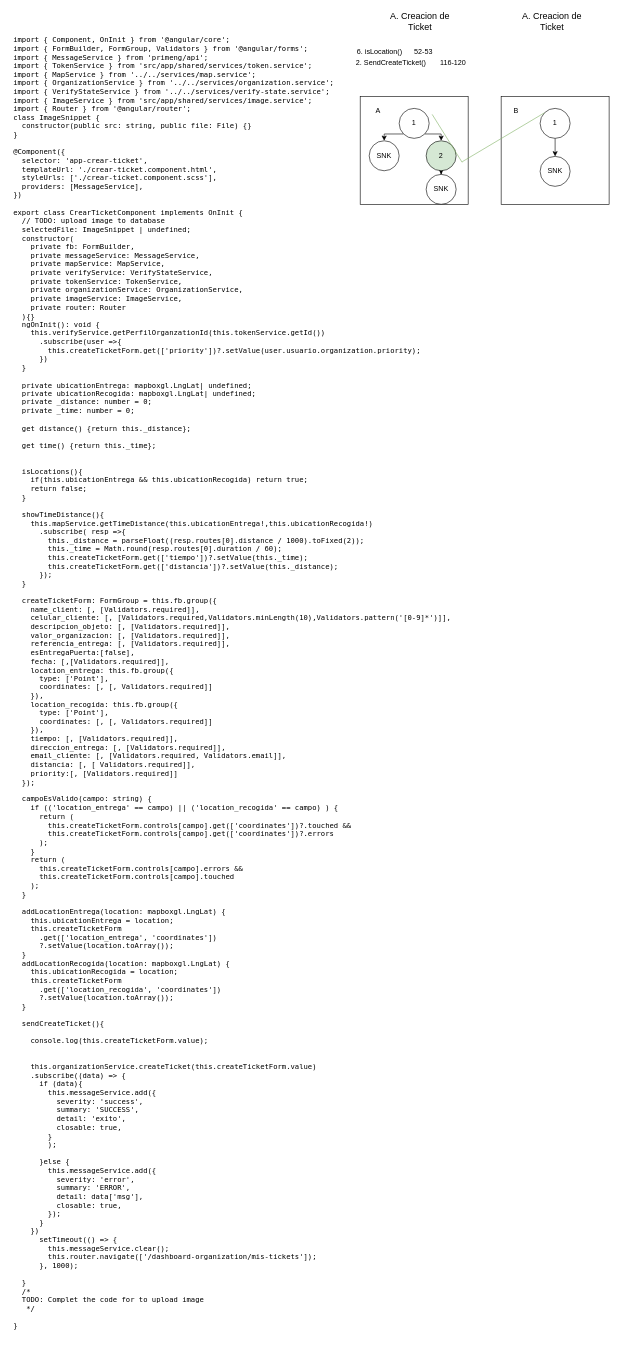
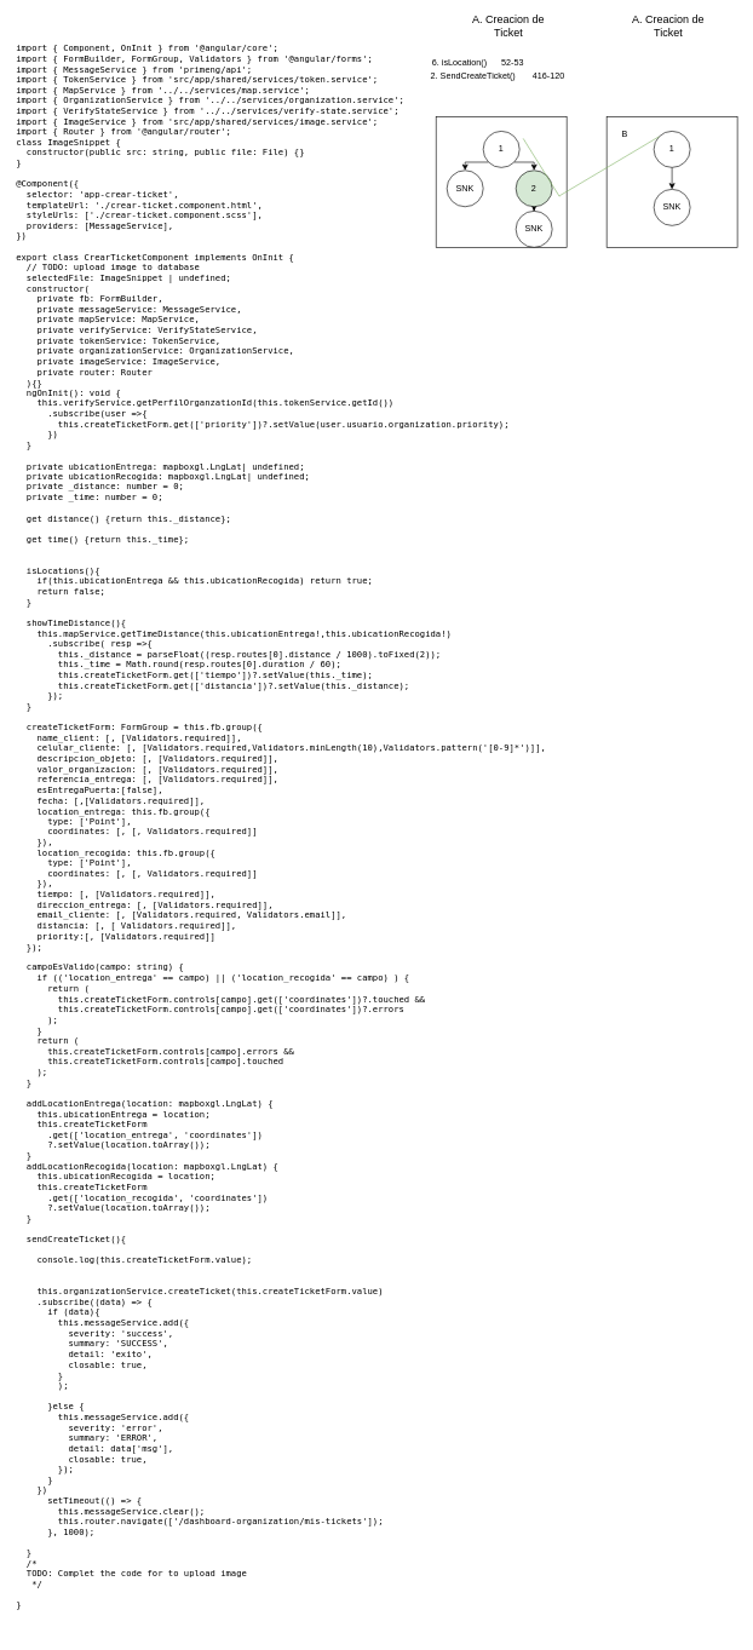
- <mxCell id="4" value="2. SendCreateTicket()&amp;nbsp; &amp;nbsp; &amp;nbsp; &amp;nbsp;116-120" style="text;html=1;strokeColor=none;fillColor=none;align=center;verticalAlign=middle;whiteSpace=wrap;rounded=0;" vertex="1" parent="1"><mxGeometry x="590" y="90" width="190" height="30" as="geometry" /></mxCell>
+ <mxCell id="4" value="2. SendCreateTicket()&amp;nbsp; &amp;nbsp; &amp;nbsp; &amp;nbsp;416-120" style="text;html=1;strokeColor=none;fillColor=none;align=center;verticalAlign=middle;whiteSpace=wrap;rounded=0;" vertex="1" parent="1"><mxGeometry x="590" y="90" width="190" height="30" as="geometry" /></mxCell>
- <mxCell id="9" value="A" style="text;html=1;strokeColor=none;fillColor=none;align=center;verticalAlign=middle;whiteSpace=wrap;rounded=0;" vertex="1" parent="1"><mxGeometry x="600" y="170" width="60" height="30" as="geometry" /></mxCell>
